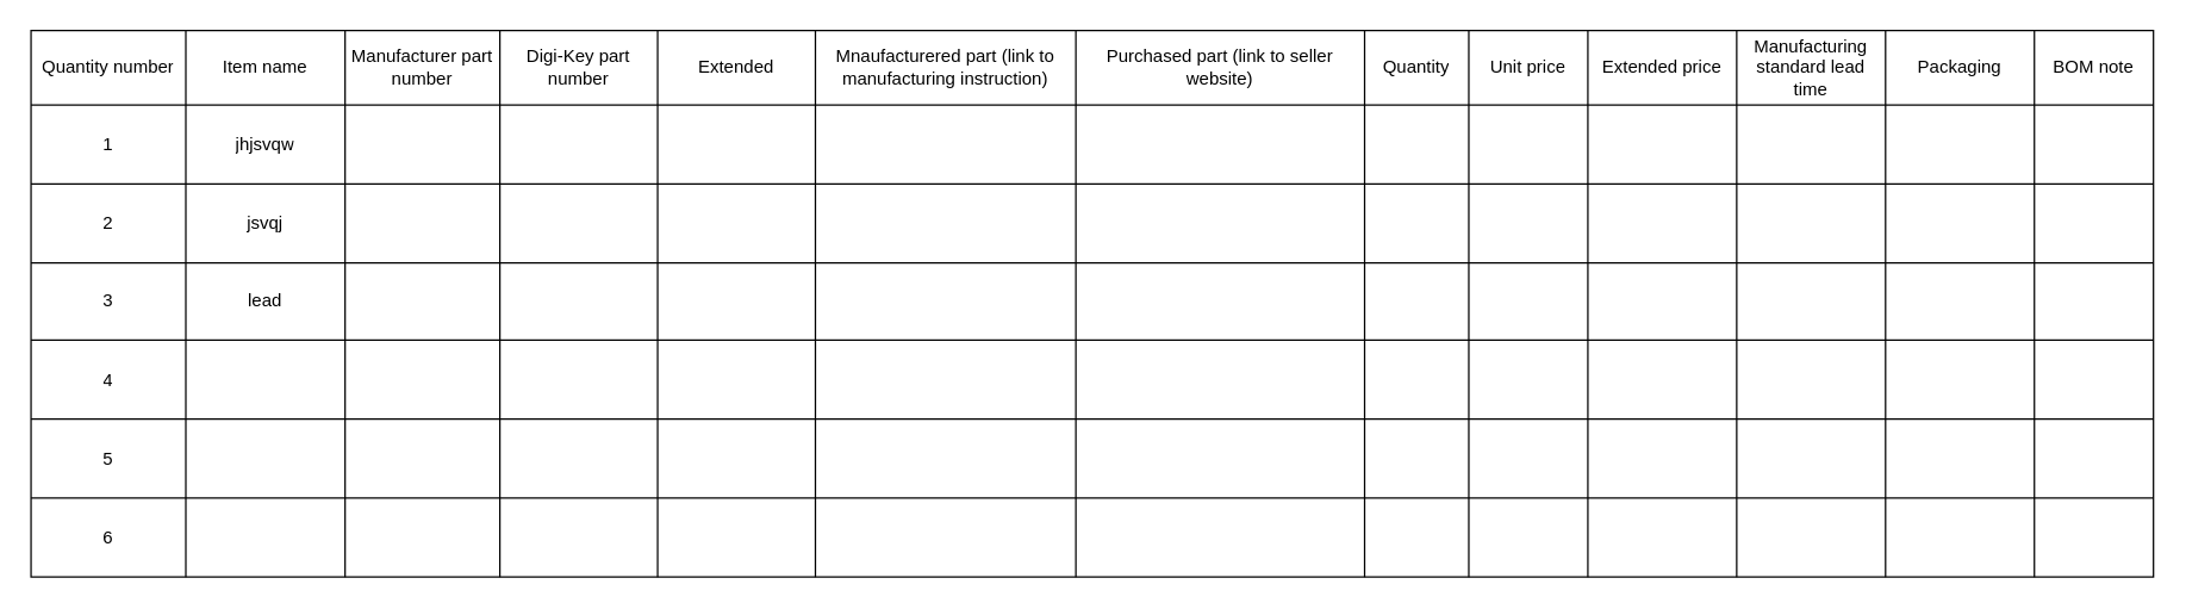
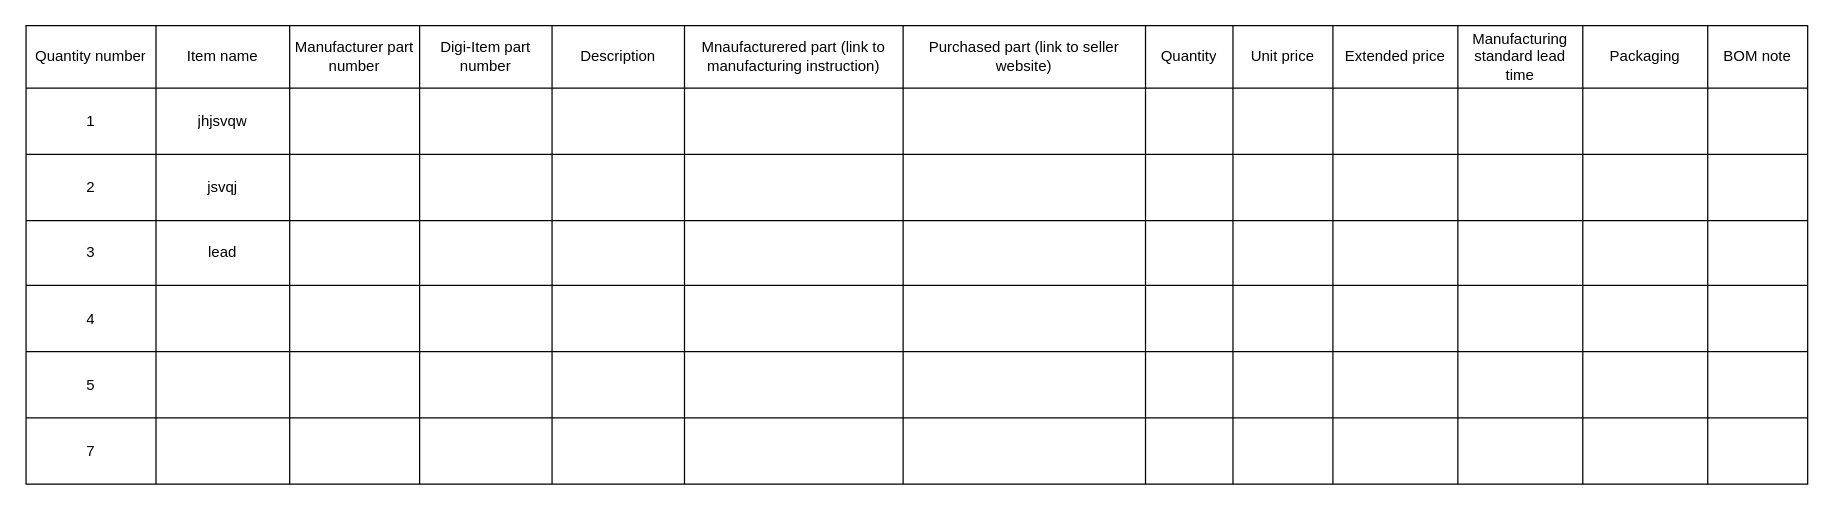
- <mxCell id="7" value="Digi-Key part number" style="shape=partialRectangle;html=1;whiteSpace=wrap;connectable=0;overflow=hidden;fillColor=none;top=0;left=0;bottom=0;right=0;" parent="3" vertex="1"><mxGeometry x="315" width="106" height="50" as="geometry" /></mxCell>
+ <mxCell id="7" value="Digi-Item part number" style="shape=partialRectangle;html=1;whiteSpace=wrap;connectable=0;overflow=hidden;fillColor=none;top=0;left=0;bottom=0;right=0;" parent="3" vertex="1"><mxGeometry x="315" width="106" height="50" as="geometry" /></mxCell>
- <mxCell id="8" value="Extended" style="shape=partialRectangle;html=1;whiteSpace=wrap;connectable=0;overflow=hidden;fillColor=none;top=0;left=0;bottom=0;right=0;" parent="3" vertex="1"><mxGeometry x="421" width="106" height="50" as="geometry" /></mxCell>
+ <mxCell id="8" value="Description" style="shape=partialRectangle;html=1;whiteSpace=wrap;connectable=0;overflow=hidden;fillColor=none;top=0;left=0;bottom=0;right=0;" parent="3" vertex="1"><mxGeometry x="421" width="106" height="50" as="geometry" /></mxCell>
- <mxCell id="88" value="6" style="shape=partialRectangle;html=1;whiteSpace=wrap;connectable=0;overflow=hidden;fillColor=none;top=0;left=0;bottom=0;right=0;" parent="87" vertex="1"><mxGeometry width="104" height="53" as="geometry" /></mxCell>
+ <mxCell id="88" value="7" style="shape=partialRectangle;html=1;whiteSpace=wrap;connectable=0;overflow=hidden;fillColor=none;top=0;left=0;bottom=0;right=0;" parent="87" vertex="1"><mxGeometry width="104" height="53" as="geometry" /></mxCell>
